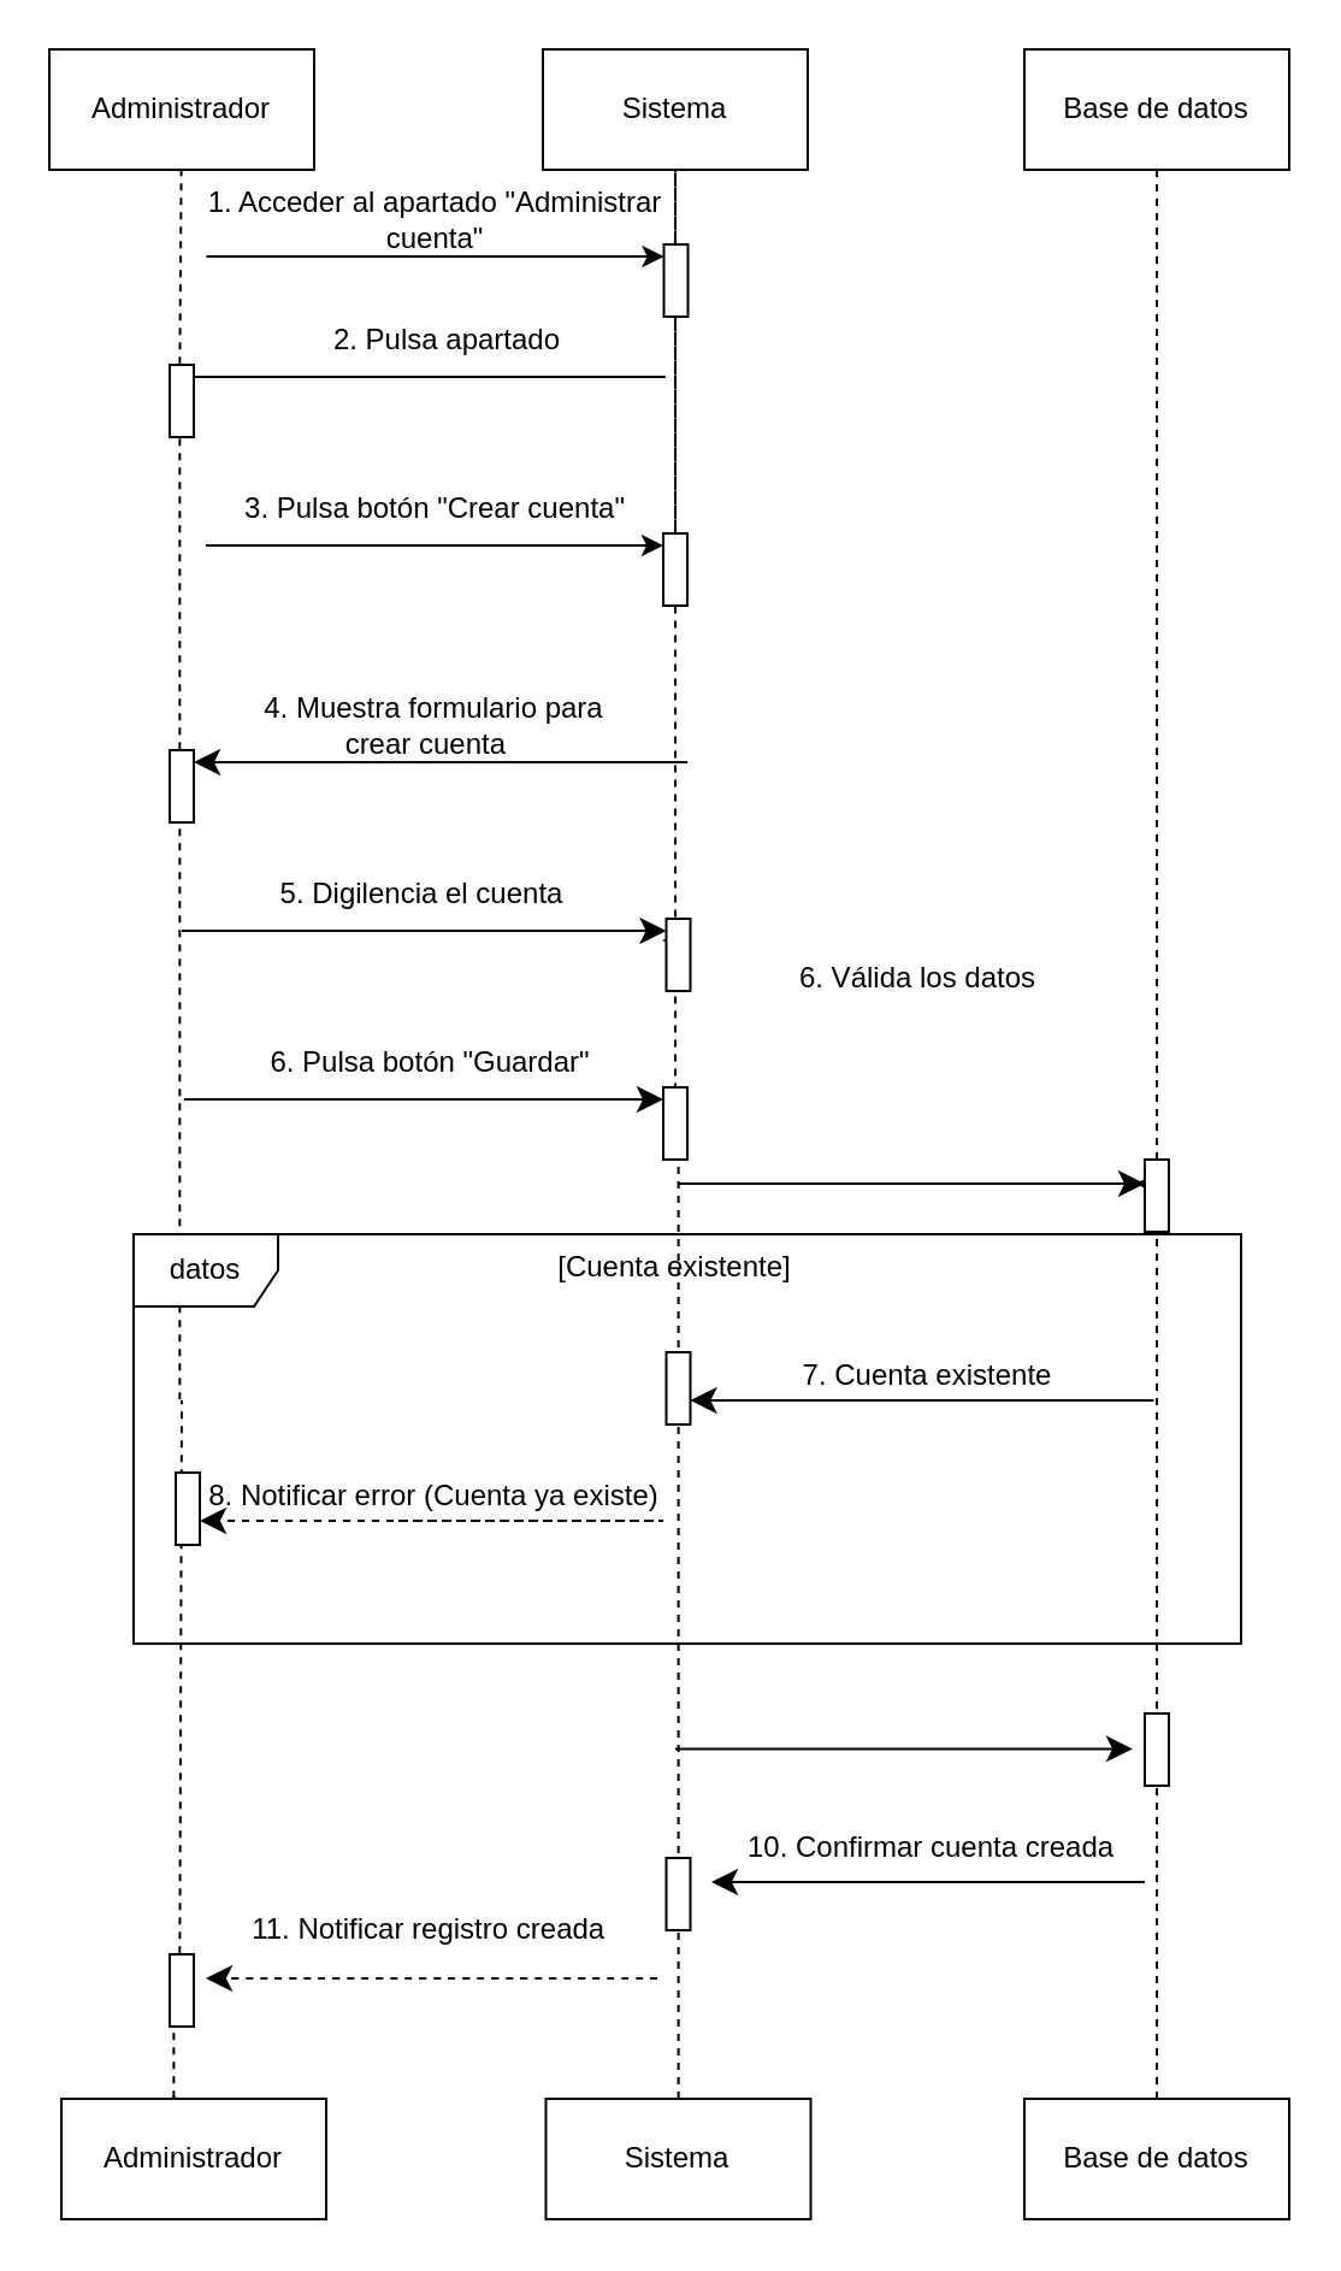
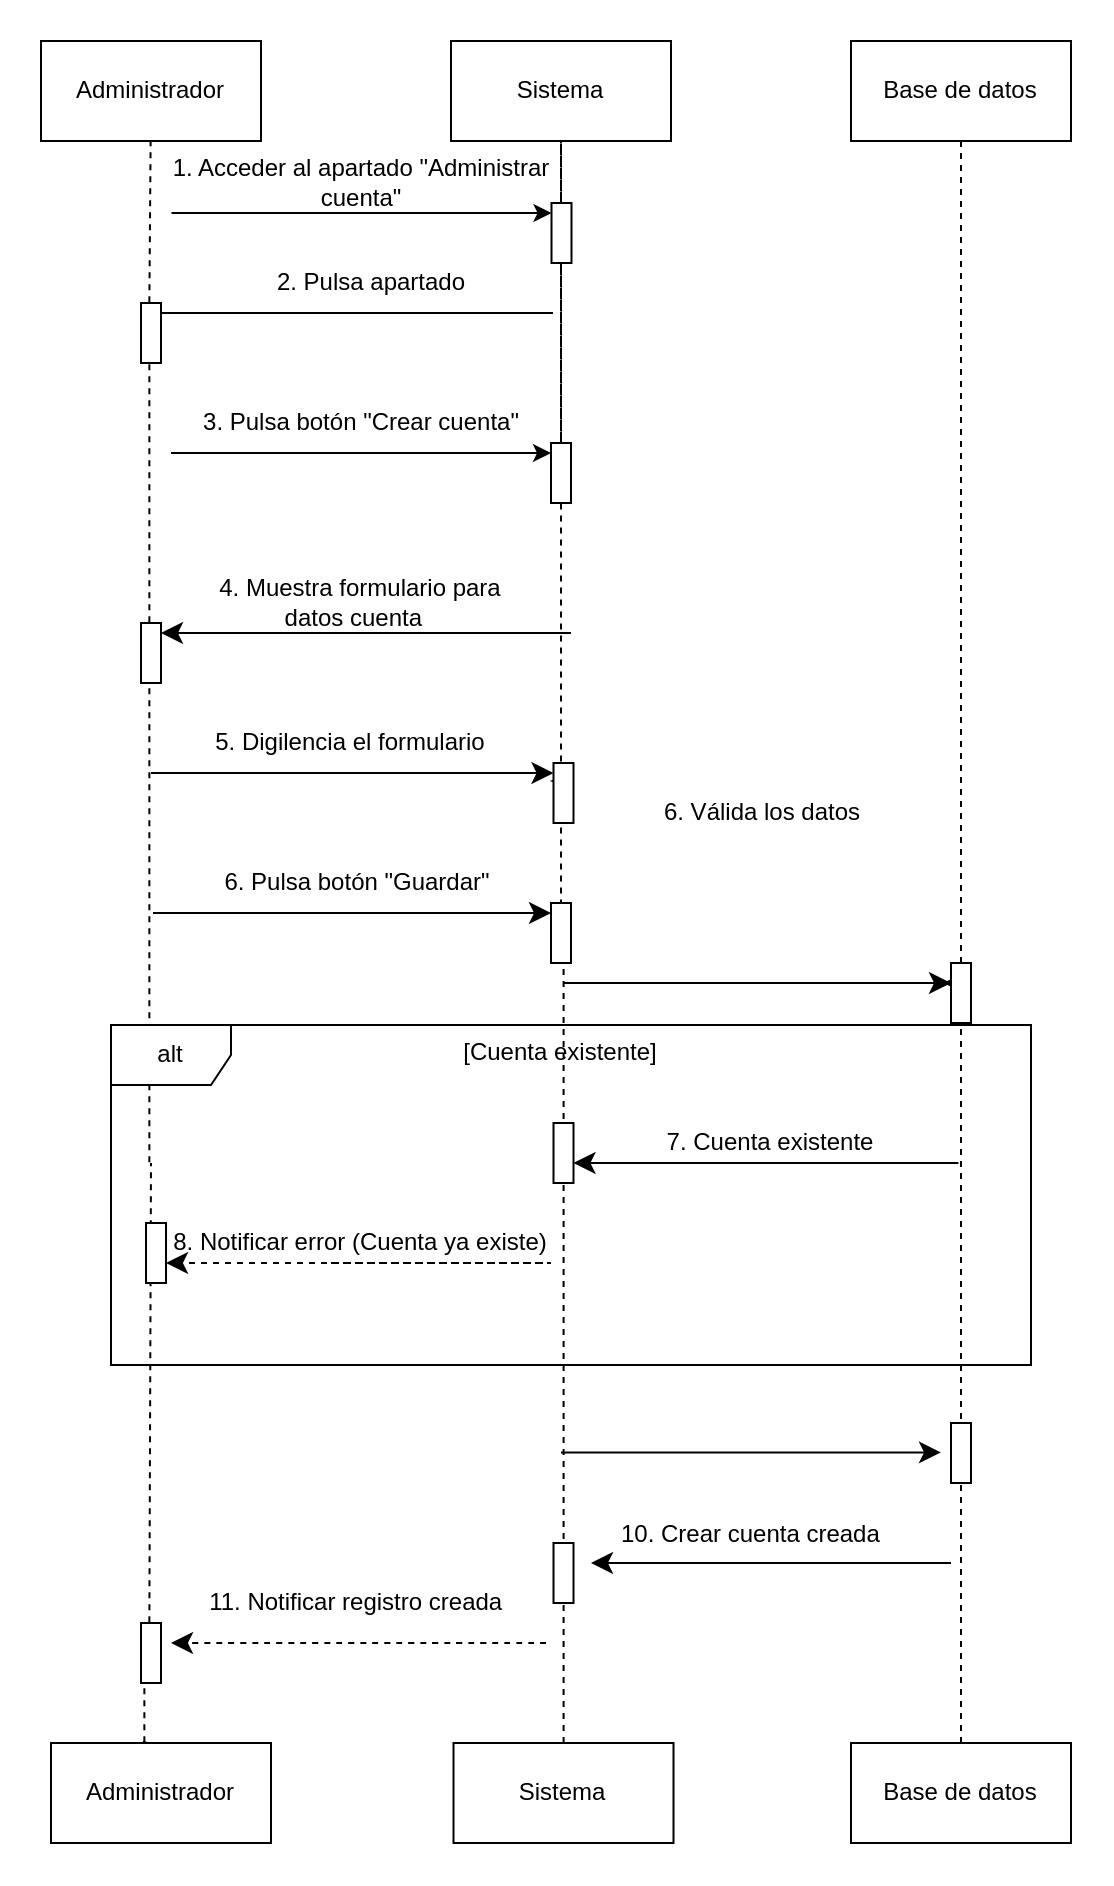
- <mxCell id="15" value="4. Muestra formulario para crear cuenta&amp;nbsp;&amp;nbsp;" style="text;html=1;align=center;verticalAlign=middle;whiteSpace=wrap;rounded=0;" vertex="1" parent="1"><mxGeometry x="95" y="291" width="170" height="20" as="geometry" /></mxCell>
+ <mxCell id="15" value="4. Muestra formulario para datos cuenta&amp;nbsp;&amp;nbsp;" style="text;html=1;align=center;verticalAlign=middle;whiteSpace=wrap;rounded=0;" vertex="1" parent="1"><mxGeometry x="95" y="291" width="170" height="20" as="geometry" /></mxCell>
- <mxCell id="22" value="5. Digilencia el cuenta" style="text;html=1;align=center;verticalAlign=middle;whiteSpace=wrap;rounded=0;" vertex="1" parent="1"><mxGeometry x="80" y="361" width="190" height="20" as="geometry" /></mxCell>
+ <mxCell id="22" value="5. Digilencia el formulario" style="text;html=1;align=center;verticalAlign=middle;whiteSpace=wrap;rounded=0;" vertex="1" parent="1"><mxGeometry x="80" y="361" width="190" height="20" as="geometry" /></mxCell>
- <mxCell id="44" value="datos" style="shape=umlFrame;whiteSpace=wrap;html=1;pointerEvents=0;" vertex="1" parent="1"><mxGeometry x="55" y="512" width="460" height="170" as="geometry" /></mxCell>
+ <mxCell id="44" value="alt" style="shape=umlFrame;whiteSpace=wrap;html=1;pointerEvents=0;" vertex="1" parent="1"><mxGeometry x="55" y="512" width="460" height="170" as="geometry" /></mxCell>
- <mxCell id="33" value="10. Confirmar cuenta creada&lt;span style=&quot;background-color: transparent; color: light-dark(rgb(0, 0, 0), rgb(255, 255, 255));&quot;&gt;&amp;nbsp;&lt;/span&gt;&lt;span style=&quot;background-color: transparent; color: light-dark(rgb(0, 0, 0), rgb(255, 255, 255)); white-space: pre;&quot;&gt;&#09;&lt;/span&gt;" style="text;html=1;align=center;verticalAlign=middle;whiteSpace=wrap;rounded=0;" vertex="1" parent="1"><mxGeometry x="305.62" y="752" width="169.38" height="30" as="geometry" /></mxCell>
+ <mxCell id="33" value="10. Crear cuenta creada&lt;span style=&quot;background-color: transparent; color: light-dark(rgb(0, 0, 0), rgb(255, 255, 255));&quot;&gt;&amp;nbsp;&lt;/span&gt;&lt;span style=&quot;background-color: transparent; color: light-dark(rgb(0, 0, 0), rgb(255, 255, 255)); white-space: pre;&quot;&gt;&#09;&lt;/span&gt;" style="text;html=1;align=center;verticalAlign=middle;whiteSpace=wrap;rounded=0;" vertex="1" parent="1"><mxGeometry x="305.62" y="752" width="169.38" height="30" as="geometry" /></mxCell>
